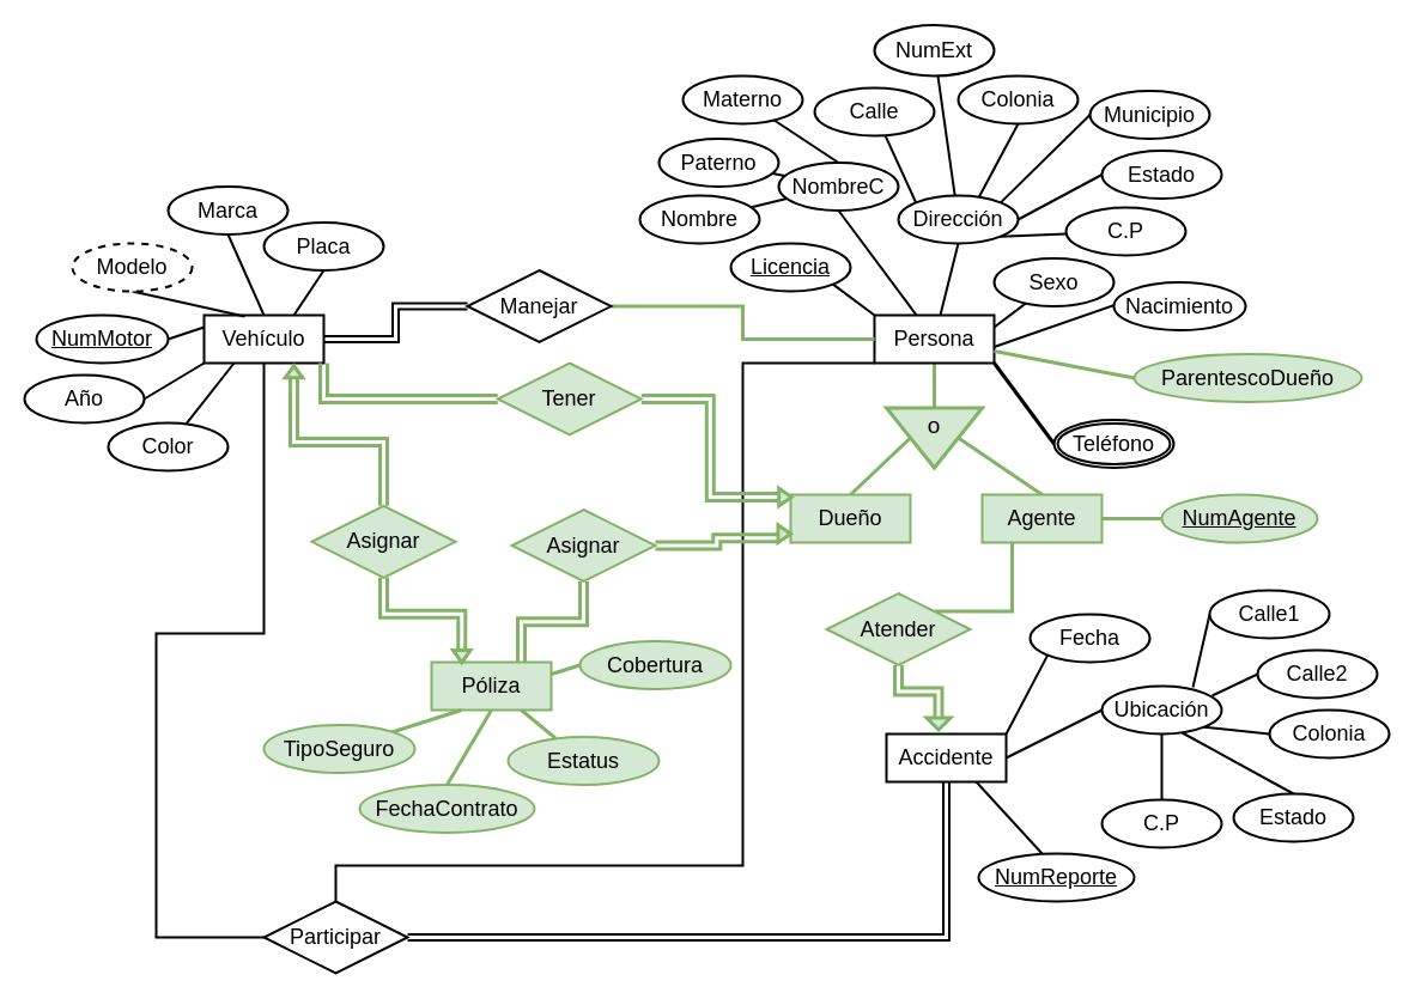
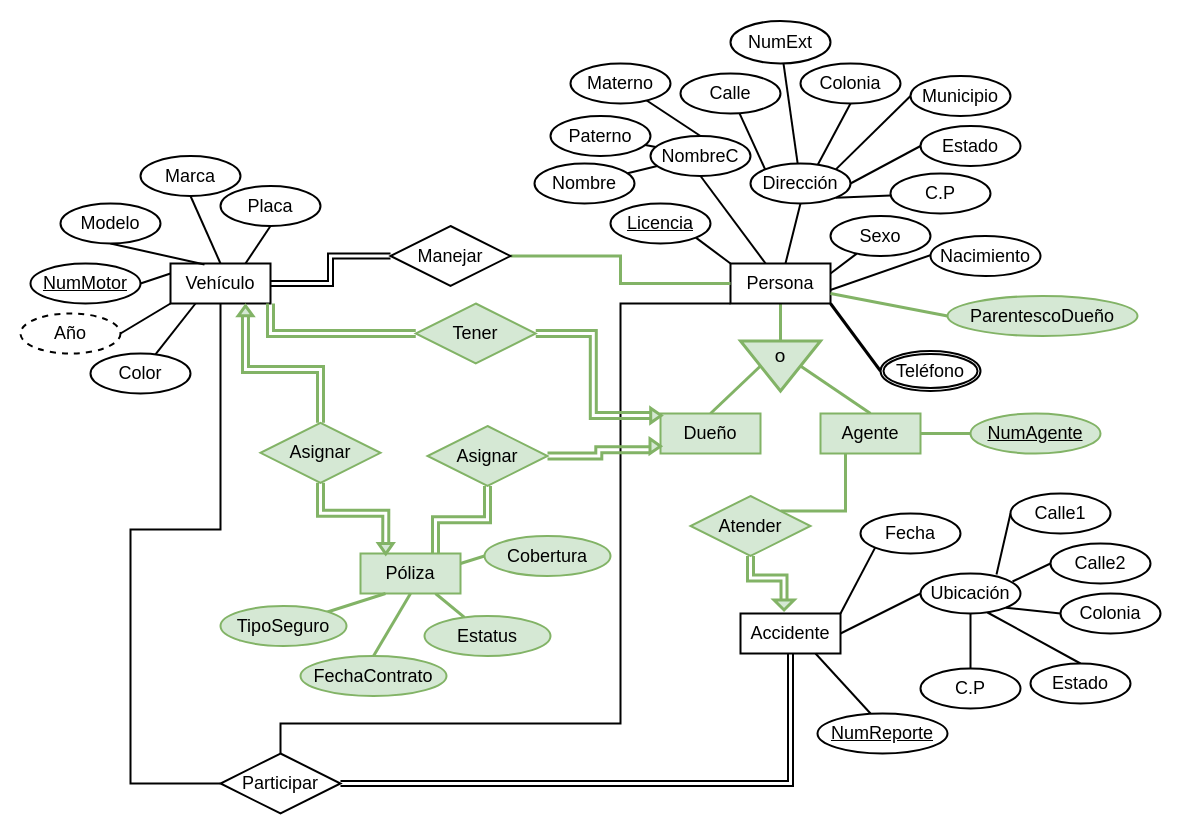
- <mxCell id="43" value="Modelo" style="ellipse;whiteSpace=wrap;html=1;align=center;fontSize=18;strokeWidth=2;dashed=1;" vertex="1" parent="1"><mxGeometry x="60" y="203" width="100" height="40" as="geometry" /></mxCell>
+ <mxCell id="43" value="Modelo" style="ellipse;whiteSpace=wrap;html=1;align=center;fontSize=18;strokeWidth=2;" vertex="1" parent="1"><mxGeometry x="60" y="203" width="100" height="40" as="geometry" /></mxCell>
- <mxCell id="45" value="Año" style="ellipse;whiteSpace=wrap;html=1;align=center;fontSize=18;strokeWidth=2;" vertex="1" parent="1"><mxGeometry x="20" y="313" width="100" height="40" as="geometry" /></mxCell>
+ <mxCell id="45" value="Año" style="ellipse;whiteSpace=wrap;html=1;align=center;fontSize=18;strokeWidth=2;dashed=1;" vertex="1" parent="1"><mxGeometry x="20" y="313" width="100" height="40" as="geometry" /></mxCell>
